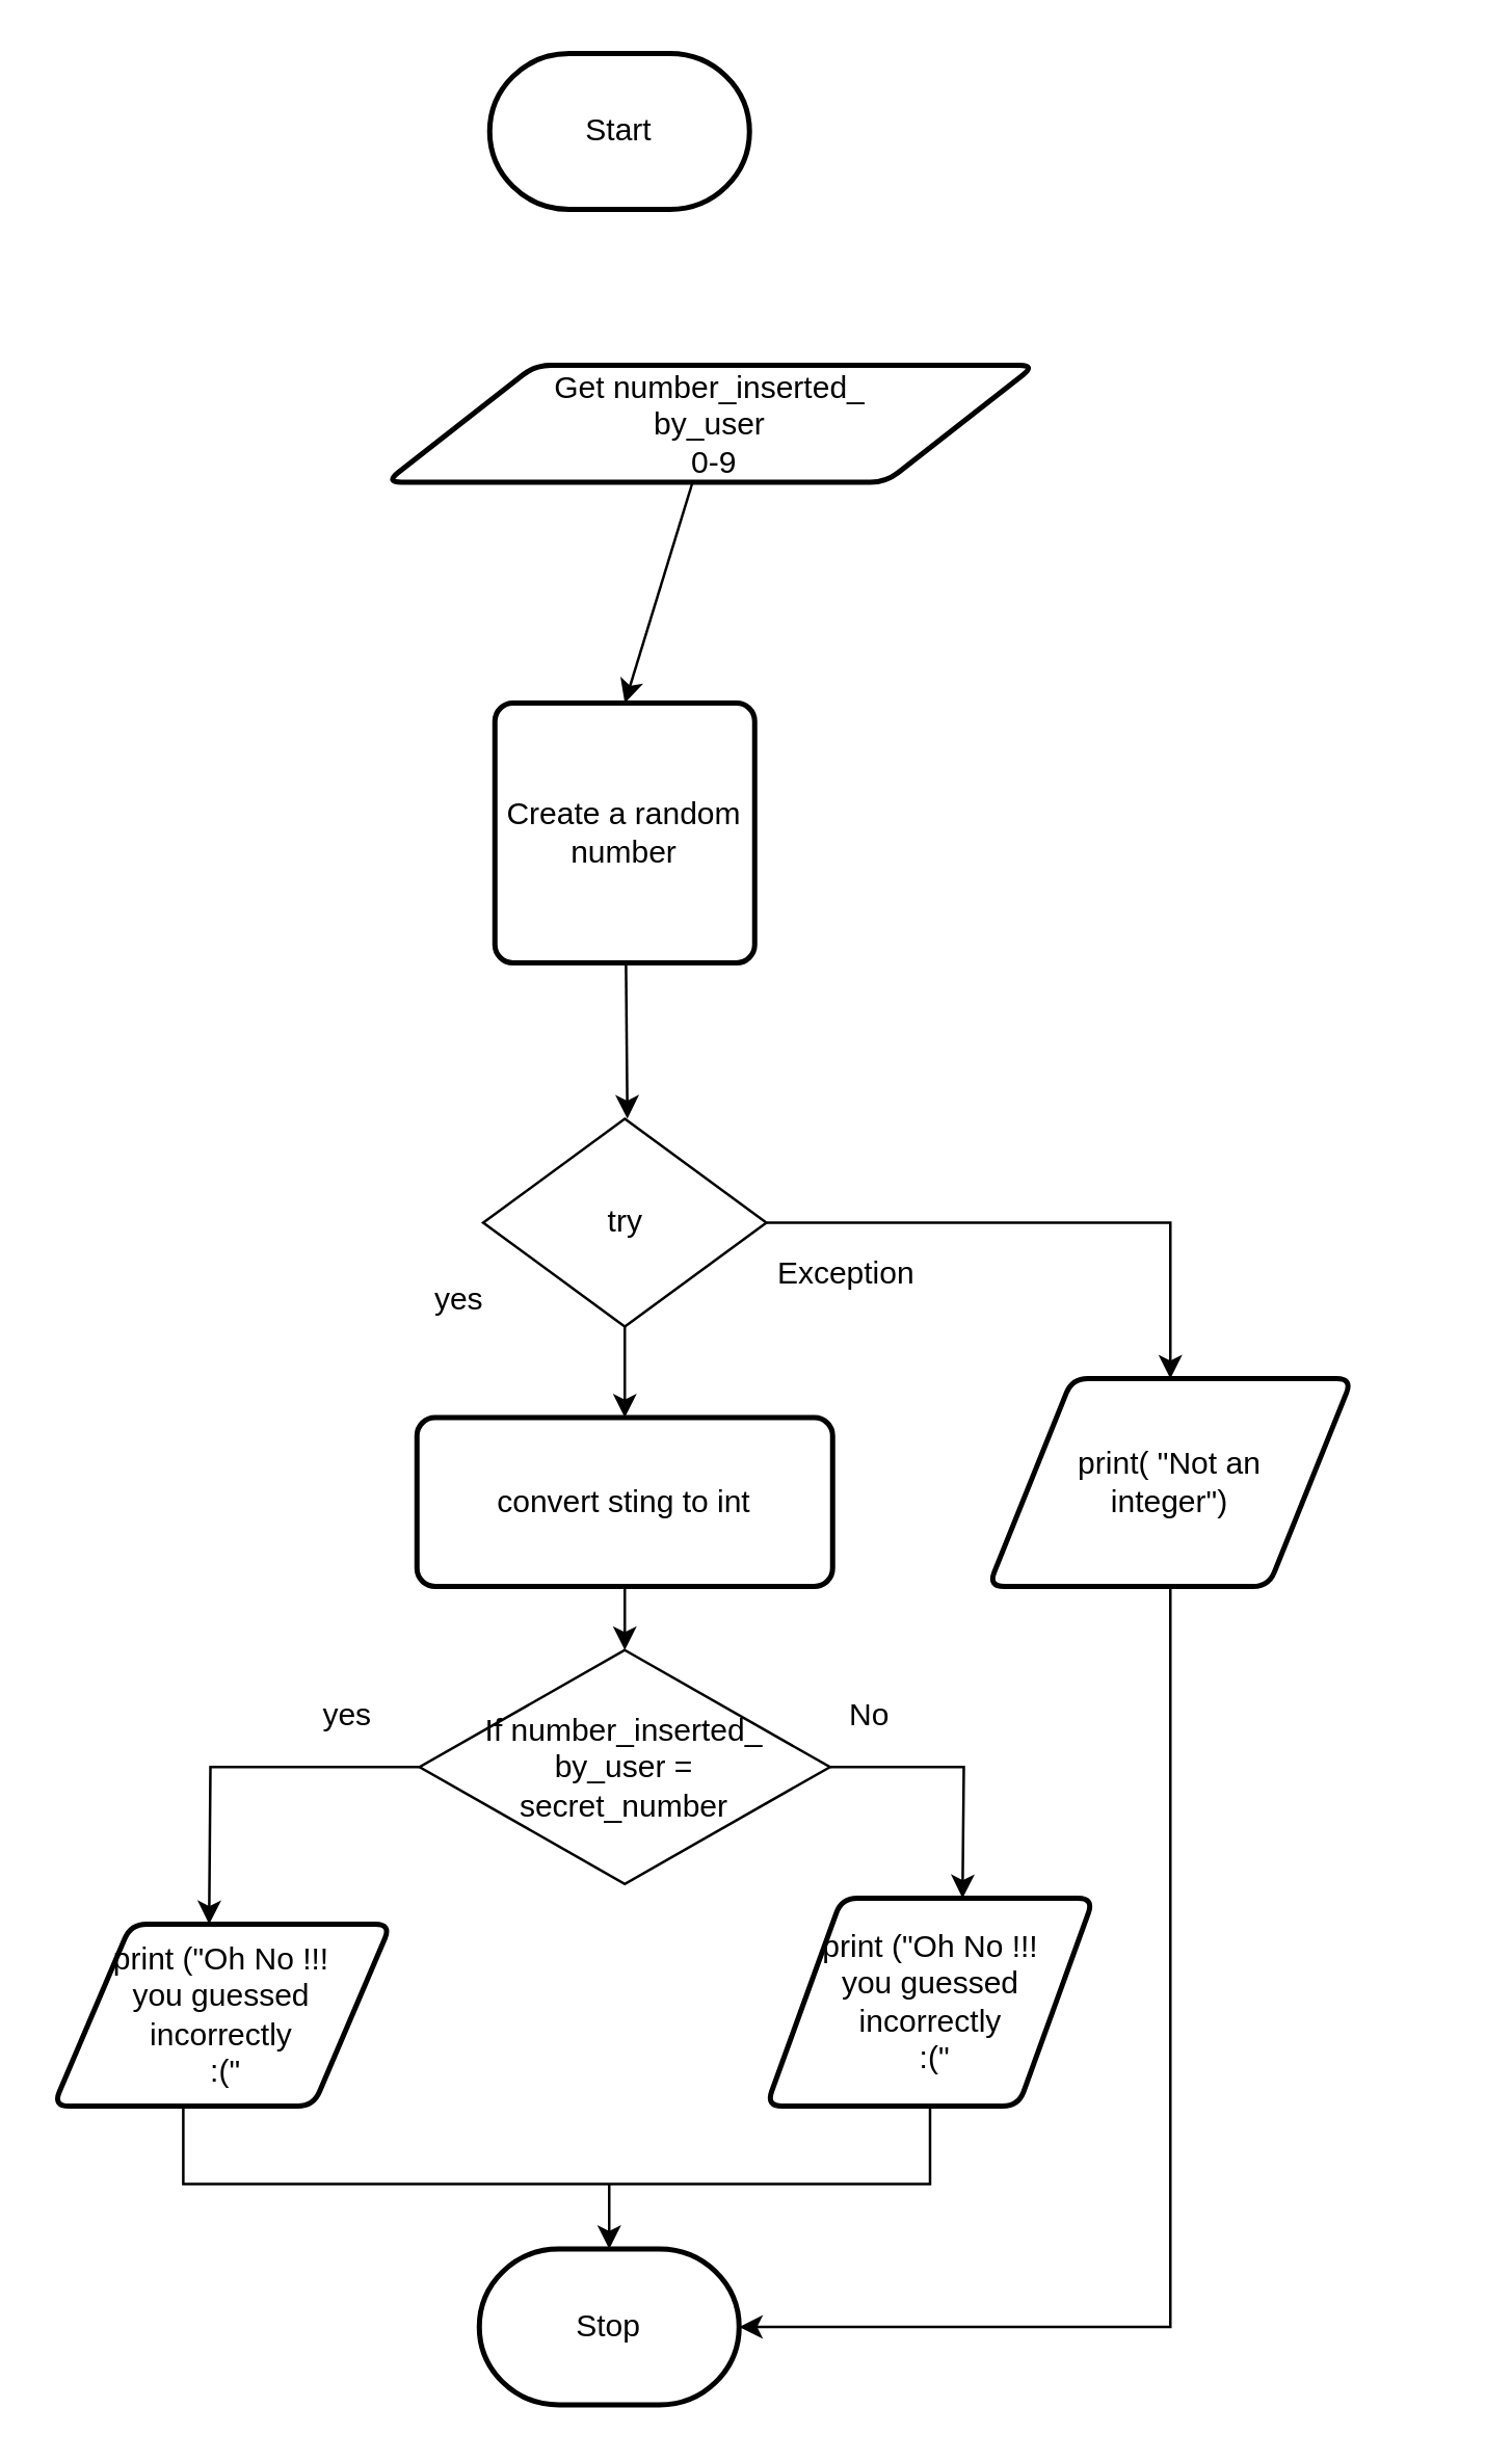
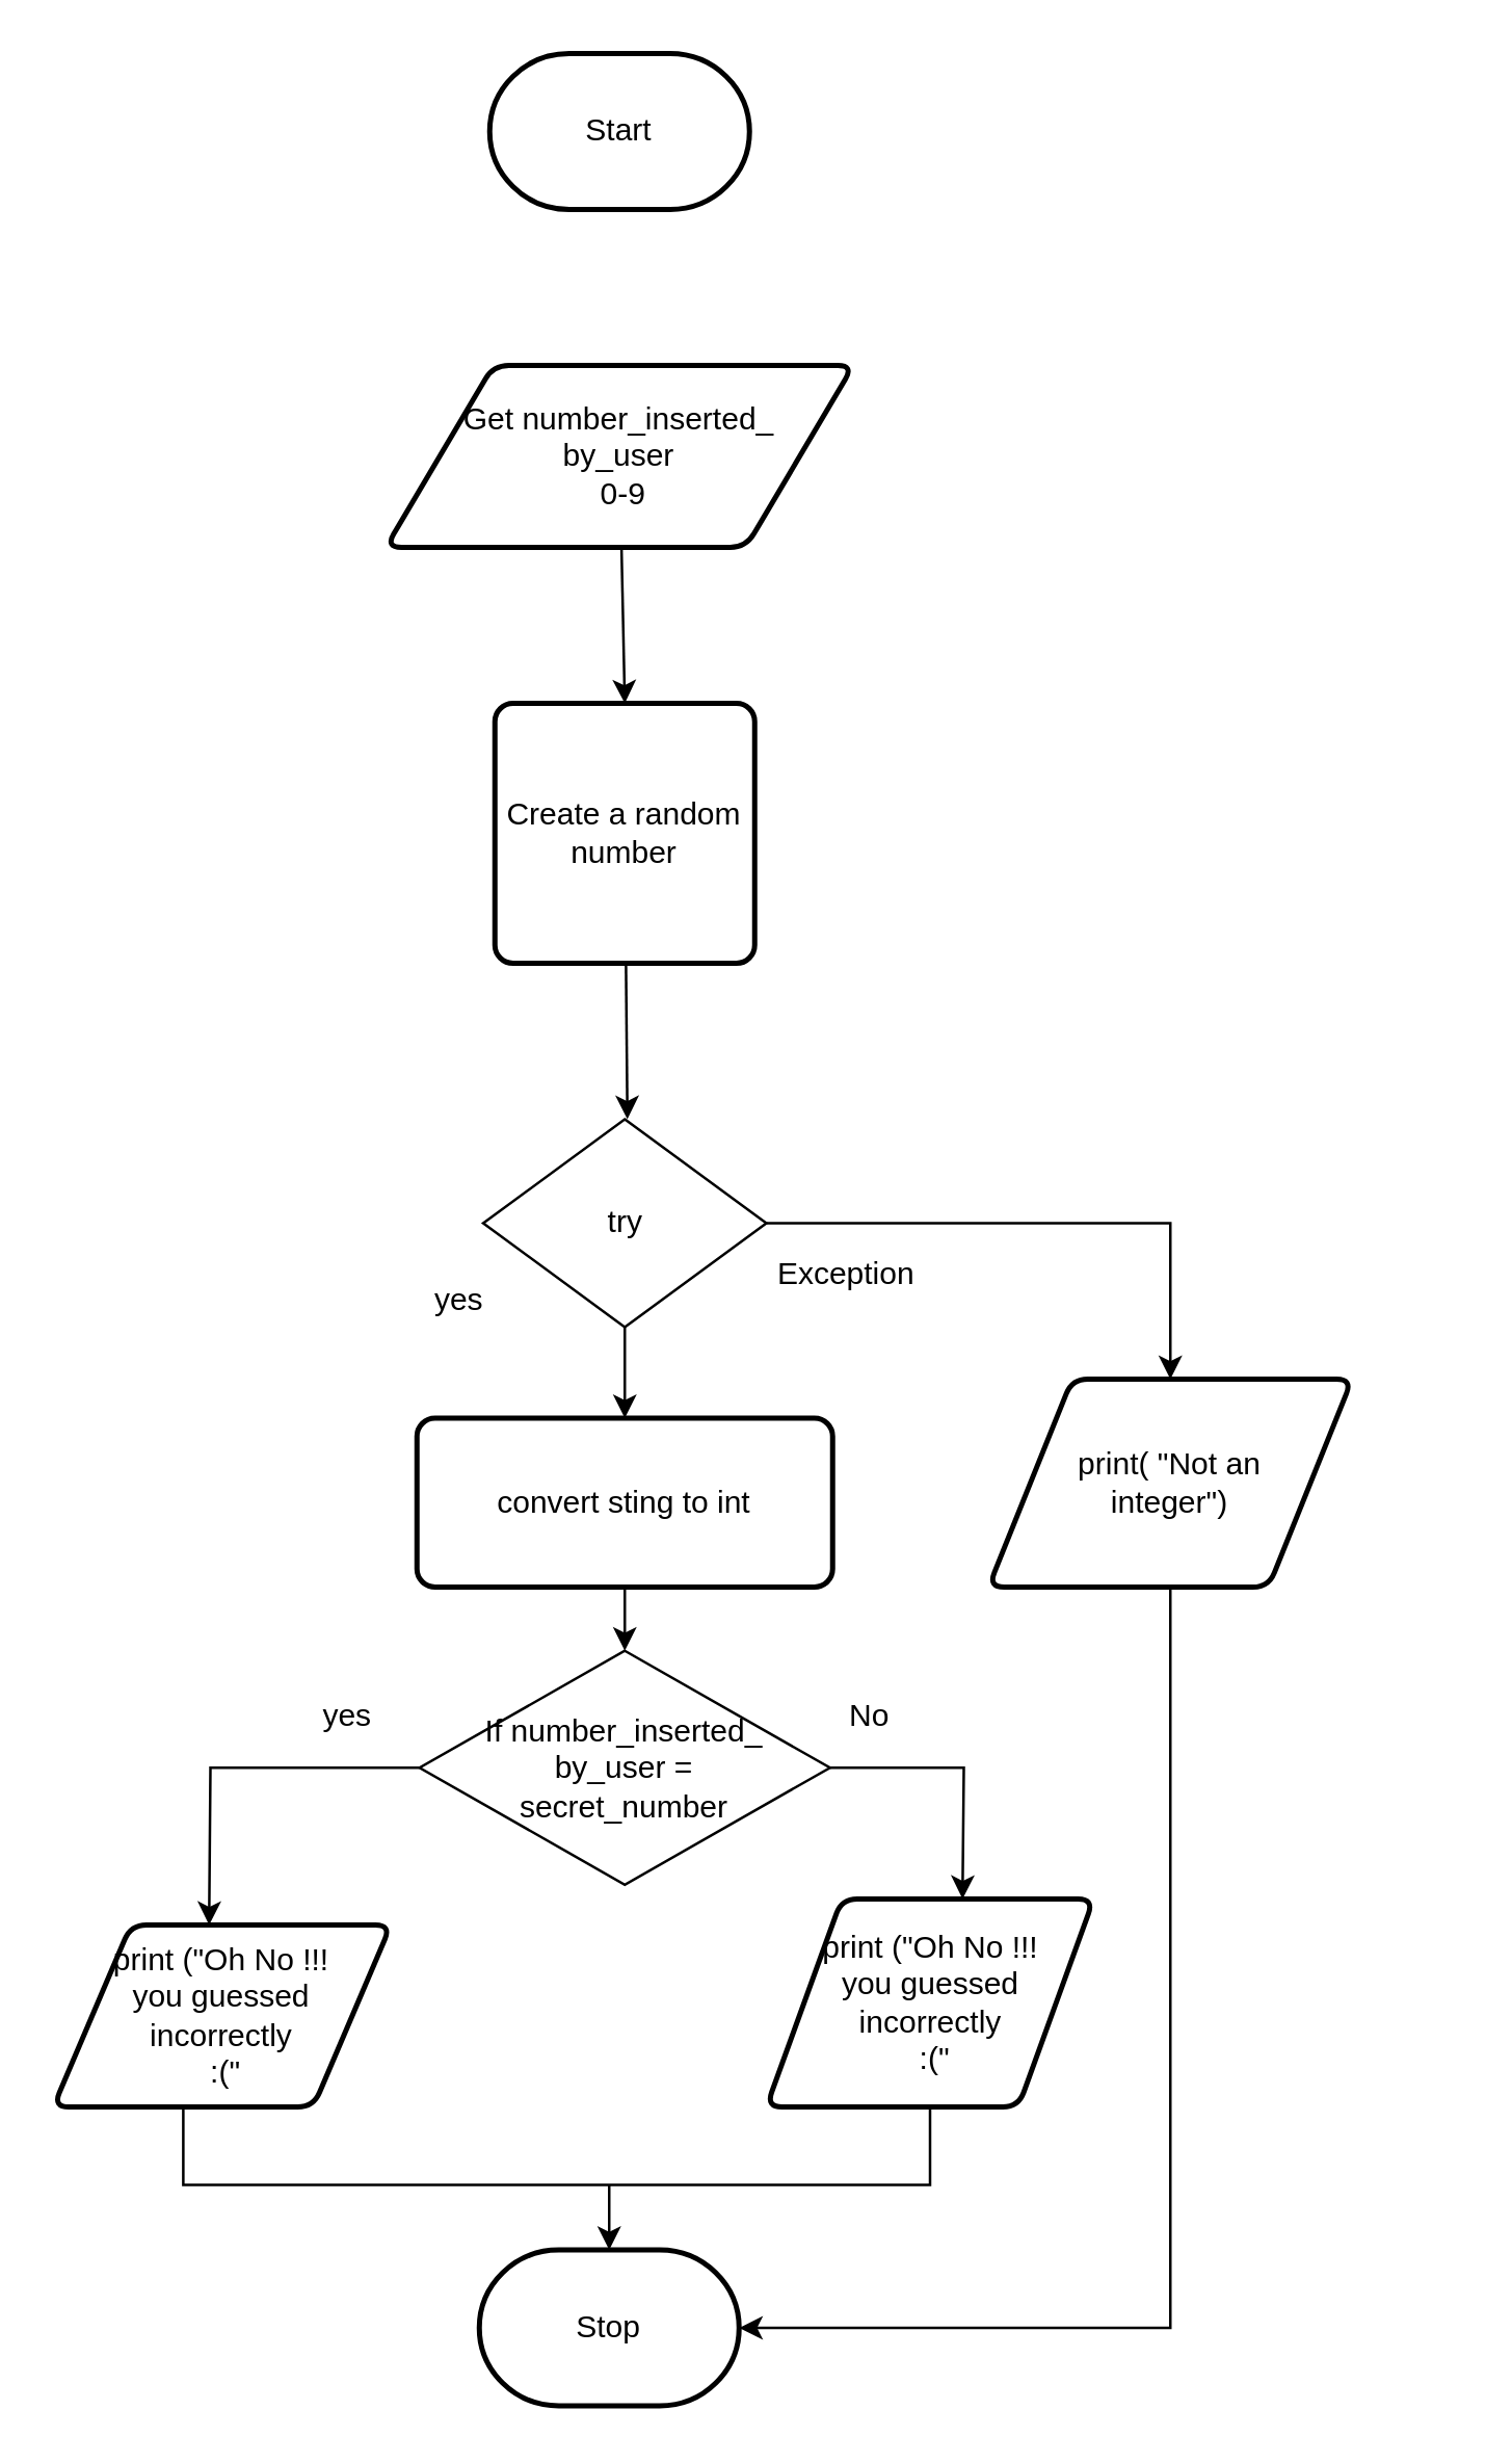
- <mxCell id="4" value="Get number_inserted_&lt;br&gt;by_user&lt;br&gt;&amp;nbsp;0-9" style="shape=parallelogram;html=1;strokeWidth=2;perimeter=parallelogramPerimeter;whiteSpace=wrap;rounded=1;arcSize=12;size=0.23;" vertex="1" parent="1"><mxGeometry x="148" y="140" width="250" height="45" as="geometry" /></mxCell>
+ <mxCell id="4" value="Get number_inserted_&lt;br&gt;by_user&lt;br&gt;&amp;nbsp;0-9" style="shape=parallelogram;html=1;strokeWidth=2;perimeter=parallelogramPerimeter;whiteSpace=wrap;rounded=1;arcSize=12;size=0.23;" vertex="1" parent="1"><mxGeometry x="148" y="140" width="180" height="70" as="geometry" /></mxCell>
